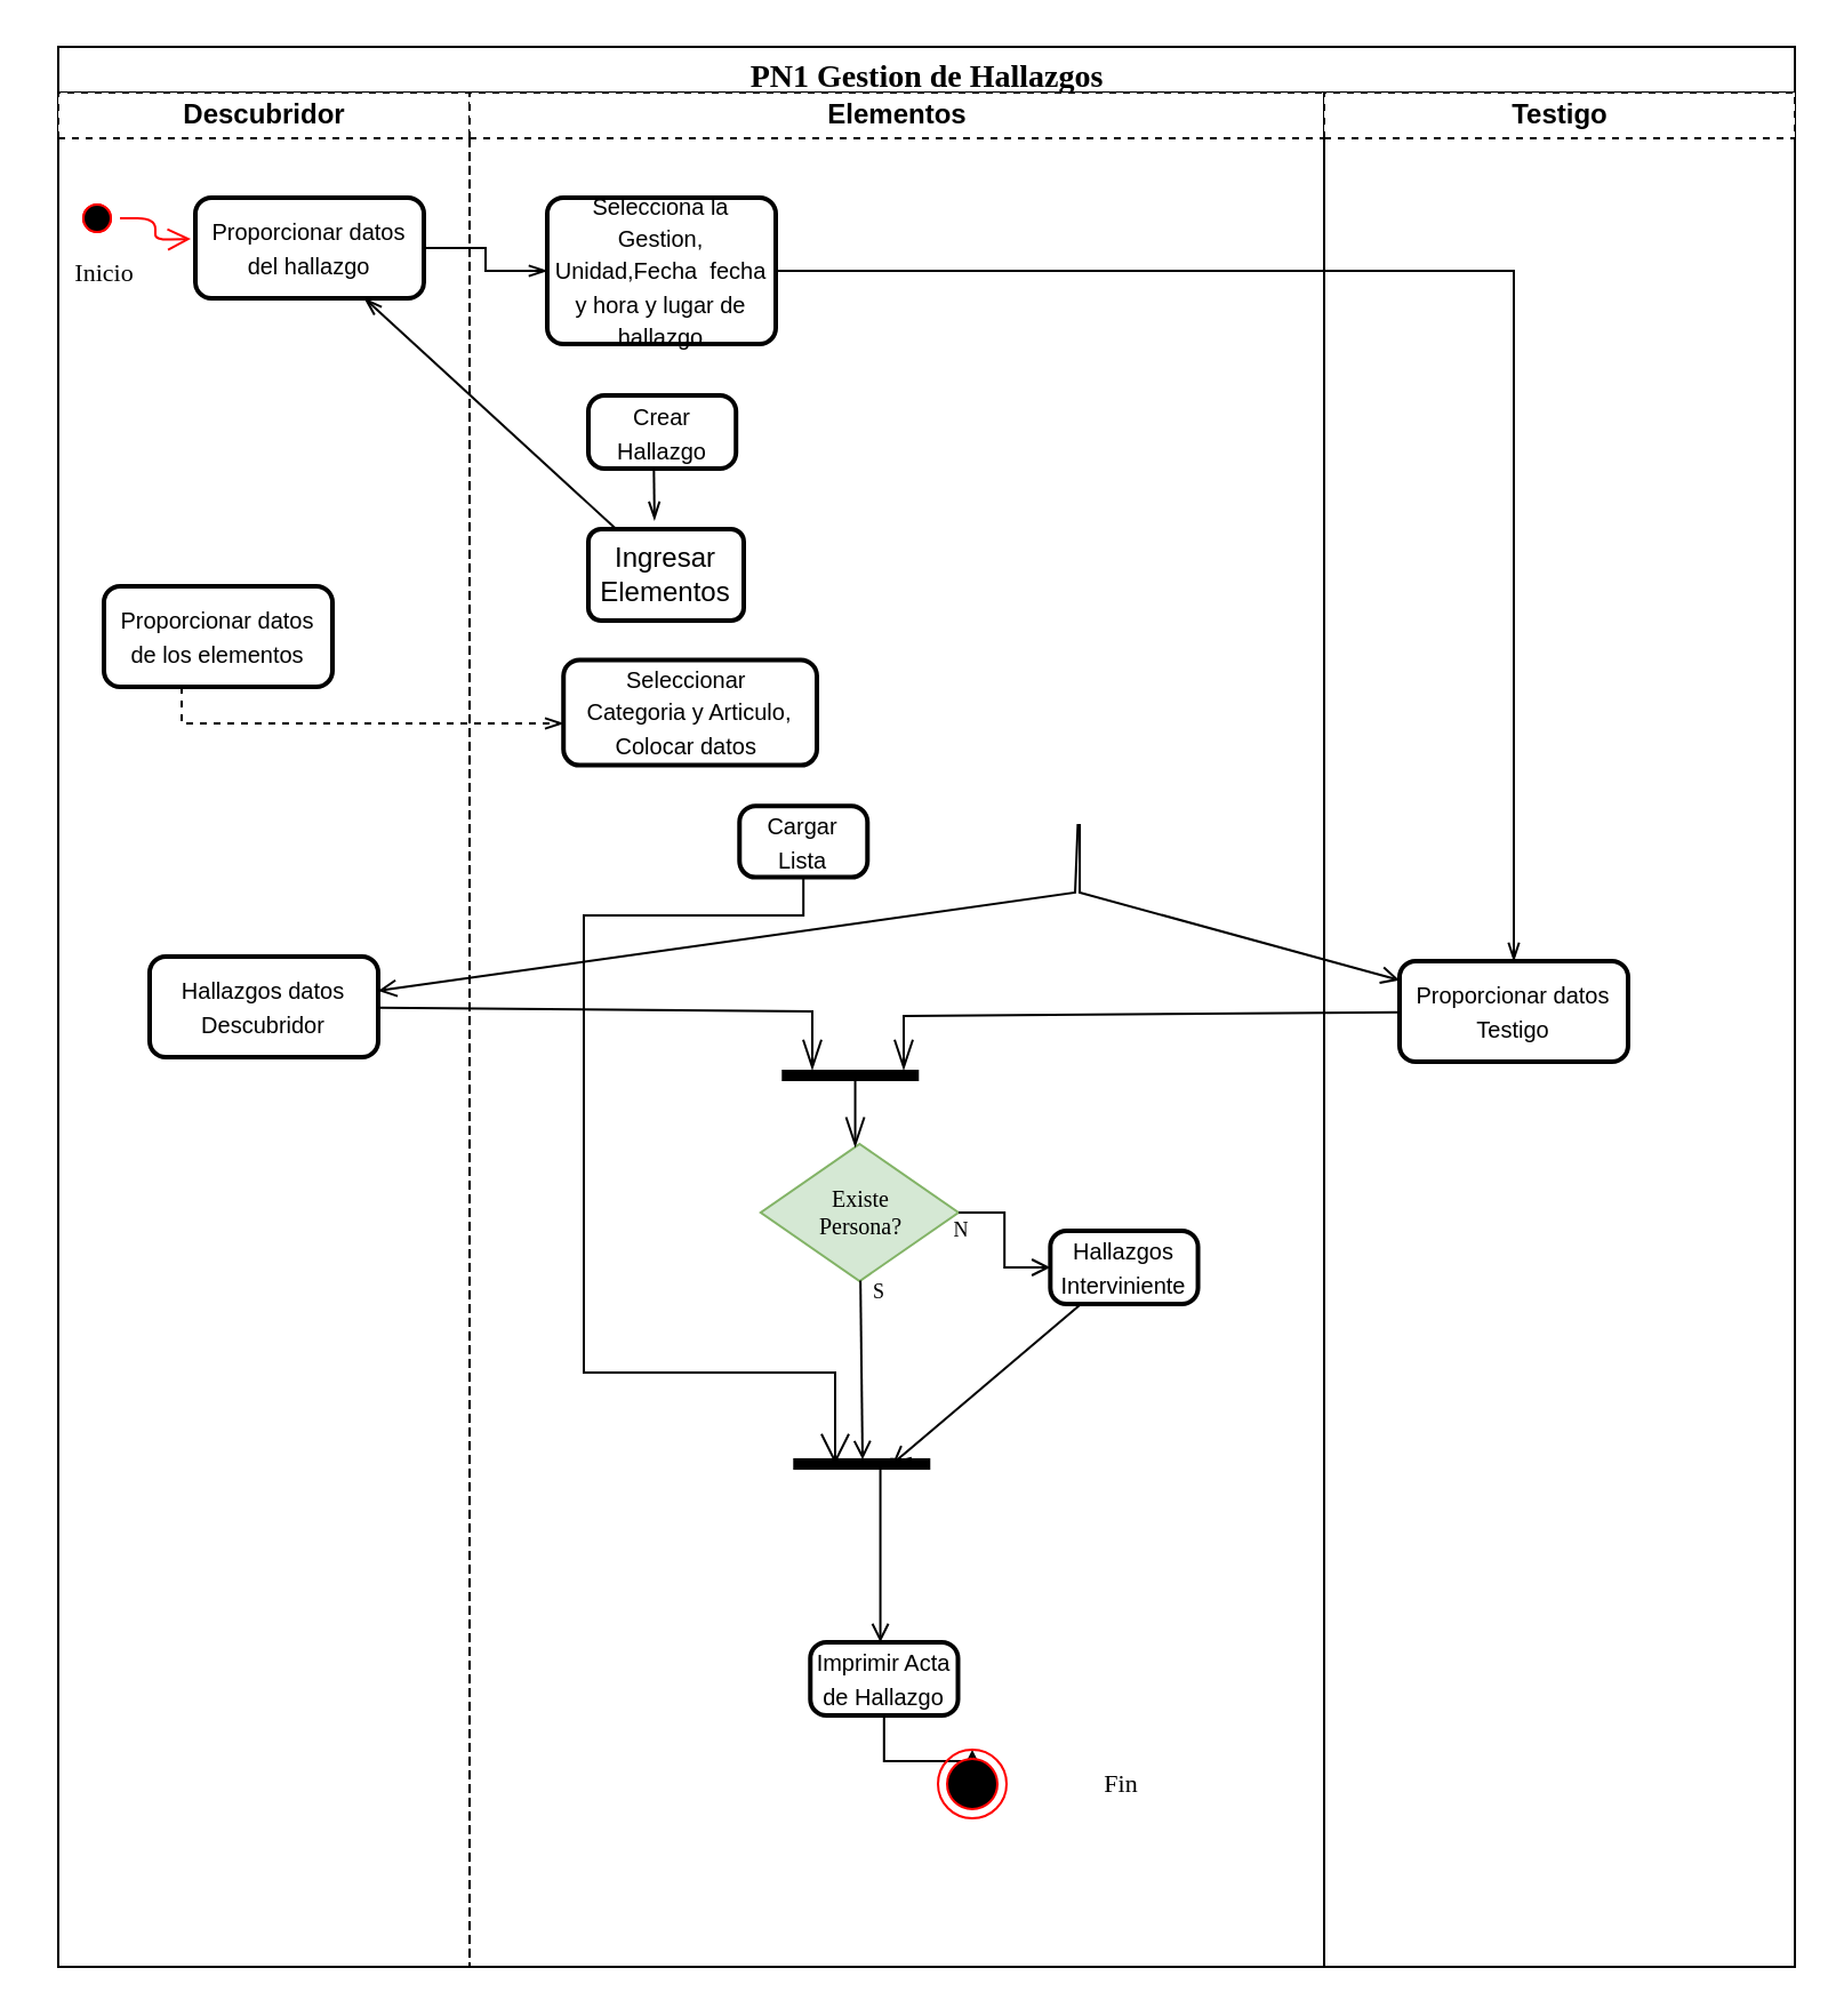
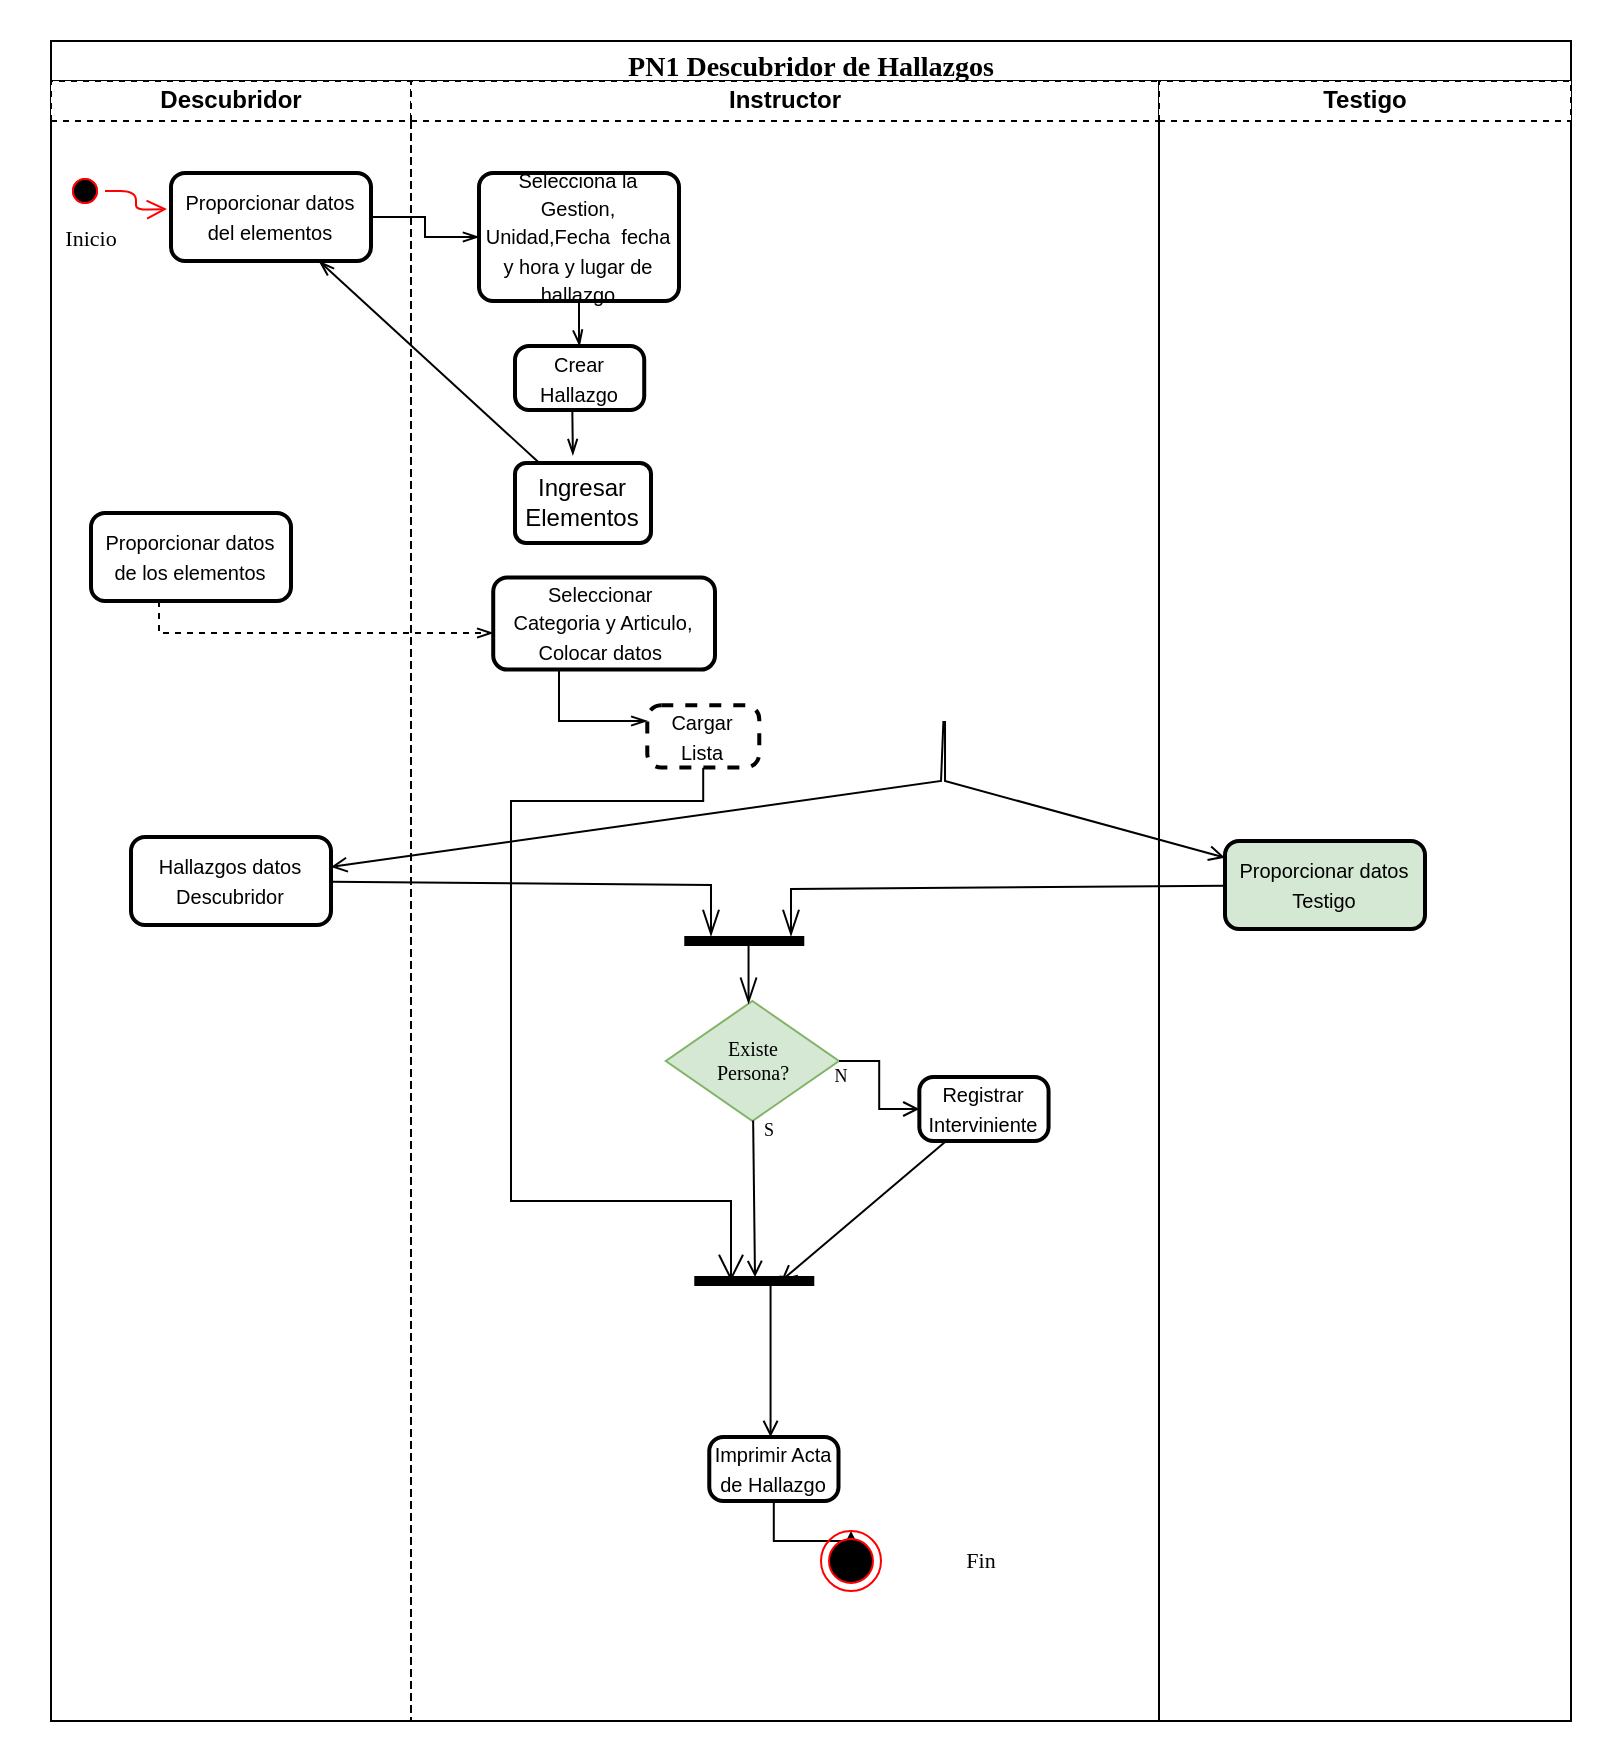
- <mxCell id="2" value="&lt;font style=&quot;font-size: 14px&quot;&gt;PN1 Gestion de Hallazgos&lt;/font&gt;" style="swimlane;html=1;childLayout=stackLayout;resizeParent=1;resizeParentMax=0;startSize=20;fontFamily=Verdana;fontSize=20;" parent="1" vertex="1"><mxGeometry x="25" y="20" width="760" height="840" as="geometry" /></mxCell>
+ <mxCell id="2" value="&lt;font style=&quot;font-size: 14px&quot;&gt;PN1 Descubridor de Hallazgos&lt;/font&gt;" style="swimlane;html=1;childLayout=stackLayout;resizeParent=1;resizeParentMax=0;startSize=20;fontFamily=Verdana;fontSize=20;" parent="1" vertex="1"><mxGeometry x="25" y="20" width="760" height="840" as="geometry" /></mxCell>
- <mxCell id="16" value="Elementos" style="swimlane;html=1;startSize=20;dashed=1;" parent="2" vertex="1"><mxGeometry x="180" y="20" width="374" height="820" as="geometry" /></mxCell>
+ <mxCell id="16" value="Instructor" style="swimlane;html=1;startSize=20;dashed=1;" parent="2" vertex="1"><mxGeometry x="180" y="20" width="374" height="820" as="geometry" /></mxCell>
- <mxCell id="10" value="&lt;span style=&quot;font-size: 10px&quot;&gt;Proporcionar datos del hallazgo&lt;/span&gt;" style="rounded=1;whiteSpace=wrap;html=1;absoluteArcSize=1;arcSize=14;strokeWidth=2;" parent="9" vertex="1"><mxGeometry y="16" width="100" height="44" as="geometry" /></mxCell>
+ <mxCell id="10" value="&lt;span style=&quot;font-size: 10px&quot;&gt;Proporcionar datos del elementos&lt;/span&gt;" style="rounded=1;whiteSpace=wrap;html=1;absoluteArcSize=1;arcSize=14;strokeWidth=2;" parent="9" vertex="1"><mxGeometry y="16" width="100" height="44" as="geometry" /></mxCell>
- <mxCell id="19" style="edgeStyle=orthogonalEdgeStyle;rounded=0;orthogonalLoop=1;jettySize=auto;html=1;strokeWidth=1;fontFamily=Verdana;fontSize=1;endArrow=openThin;endFill=0;" parent="16" source="18" target="49" edge="1"><mxGeometry relative="1" as="geometry" /></mxCell>
+ <mxCell id="19" style="edgeStyle=orthogonalEdgeStyle;rounded=0;orthogonalLoop=1;jettySize=auto;html=1;strokeWidth=1;fontFamily=Verdana;fontSize=1;endArrow=openThin;endFill=0;" parent="16" source="18" target="21" edge="1"><mxGeometry relative="1" as="geometry" /></mxCell>
+ <mxCell id="26" style="edgeStyle=orthogonalEdgeStyle;rounded=0;orthogonalLoop=1;jettySize=auto;html=1;strokeWidth=1;fontFamily=Verdana;fontSize=1;endArrow=openThin;endFill=0;" parent="16" source="23" target="25" edge="1"><mxGeometry relative="1" as="geometry"><Array as="points"><mxPoint x="74" y="320" /></Array></mxGeometry></mxCell>
- <mxCell id="25" value="&lt;span style=&quot;font-size: 10px&quot;&gt;Cargar Lista&lt;/span&gt;" style="rounded=1;whiteSpace=wrap;html=1;absoluteArcSize=1;arcSize=14;strokeWidth=2;" parent="16" vertex="1"><mxGeometry x="118.14" y="312.1" width="56" height="31.2" as="geometry" /></mxCell>
+ <mxCell id="25" value="&lt;span style=&quot;font-size: 10px&quot;&gt;Cargar Lista&lt;/span&gt;" style="rounded=1;whiteSpace=wrap;html=1;absoluteArcSize=1;arcSize=14;strokeWidth=2;dashed=1;" parent="16" vertex="1"><mxGeometry x="118.14" y="312.1" width="56" height="31.2" as="geometry" /></mxCell>
- <mxCell id="49" value="&lt;span style=&quot;font-size: 10px&quot;&gt;Proporcionar datos Testigo&lt;/span&gt;" style="rounded=1;whiteSpace=wrap;html=1;absoluteArcSize=1;arcSize=14;strokeWidth=2;" parent="48" vertex="1"><mxGeometry y="16" width="100" height="44" as="geometry" /></mxCell>
+ <mxCell id="49" value="&lt;span style=&quot;font-size: 10px&quot;&gt;Proporcionar datos Testigo&lt;/span&gt;" style="rounded=1;whiteSpace=wrap;html=1;absoluteArcSize=1;arcSize=14;strokeWidth=2;fillColor=#d5e8d4;" parent="48" vertex="1"><mxGeometry y="16" width="100" height="44" as="geometry" /></mxCell>
- <mxCell id="29" value="&lt;span style=&quot;font-size: 10px&quot;&gt;Hallazgos Interviniente&lt;/span&gt;" style="rounded=1;whiteSpace=wrap;html=1;absoluteArcSize=1;arcSize=14;strokeWidth=2;" parent="28" vertex="1"><mxGeometry y="8" width="64.615" height="32" as="geometry" /></mxCell>
+ <mxCell id="29" value="&lt;span style=&quot;font-size: 10px&quot;&gt;Registrar Interviniente&lt;/span&gt;" style="rounded=1;whiteSpace=wrap;html=1;absoluteArcSize=1;arcSize=14;strokeWidth=2;" parent="28" vertex="1"><mxGeometry y="8" width="64.615" height="32" as="geometry" /></mxCell>
